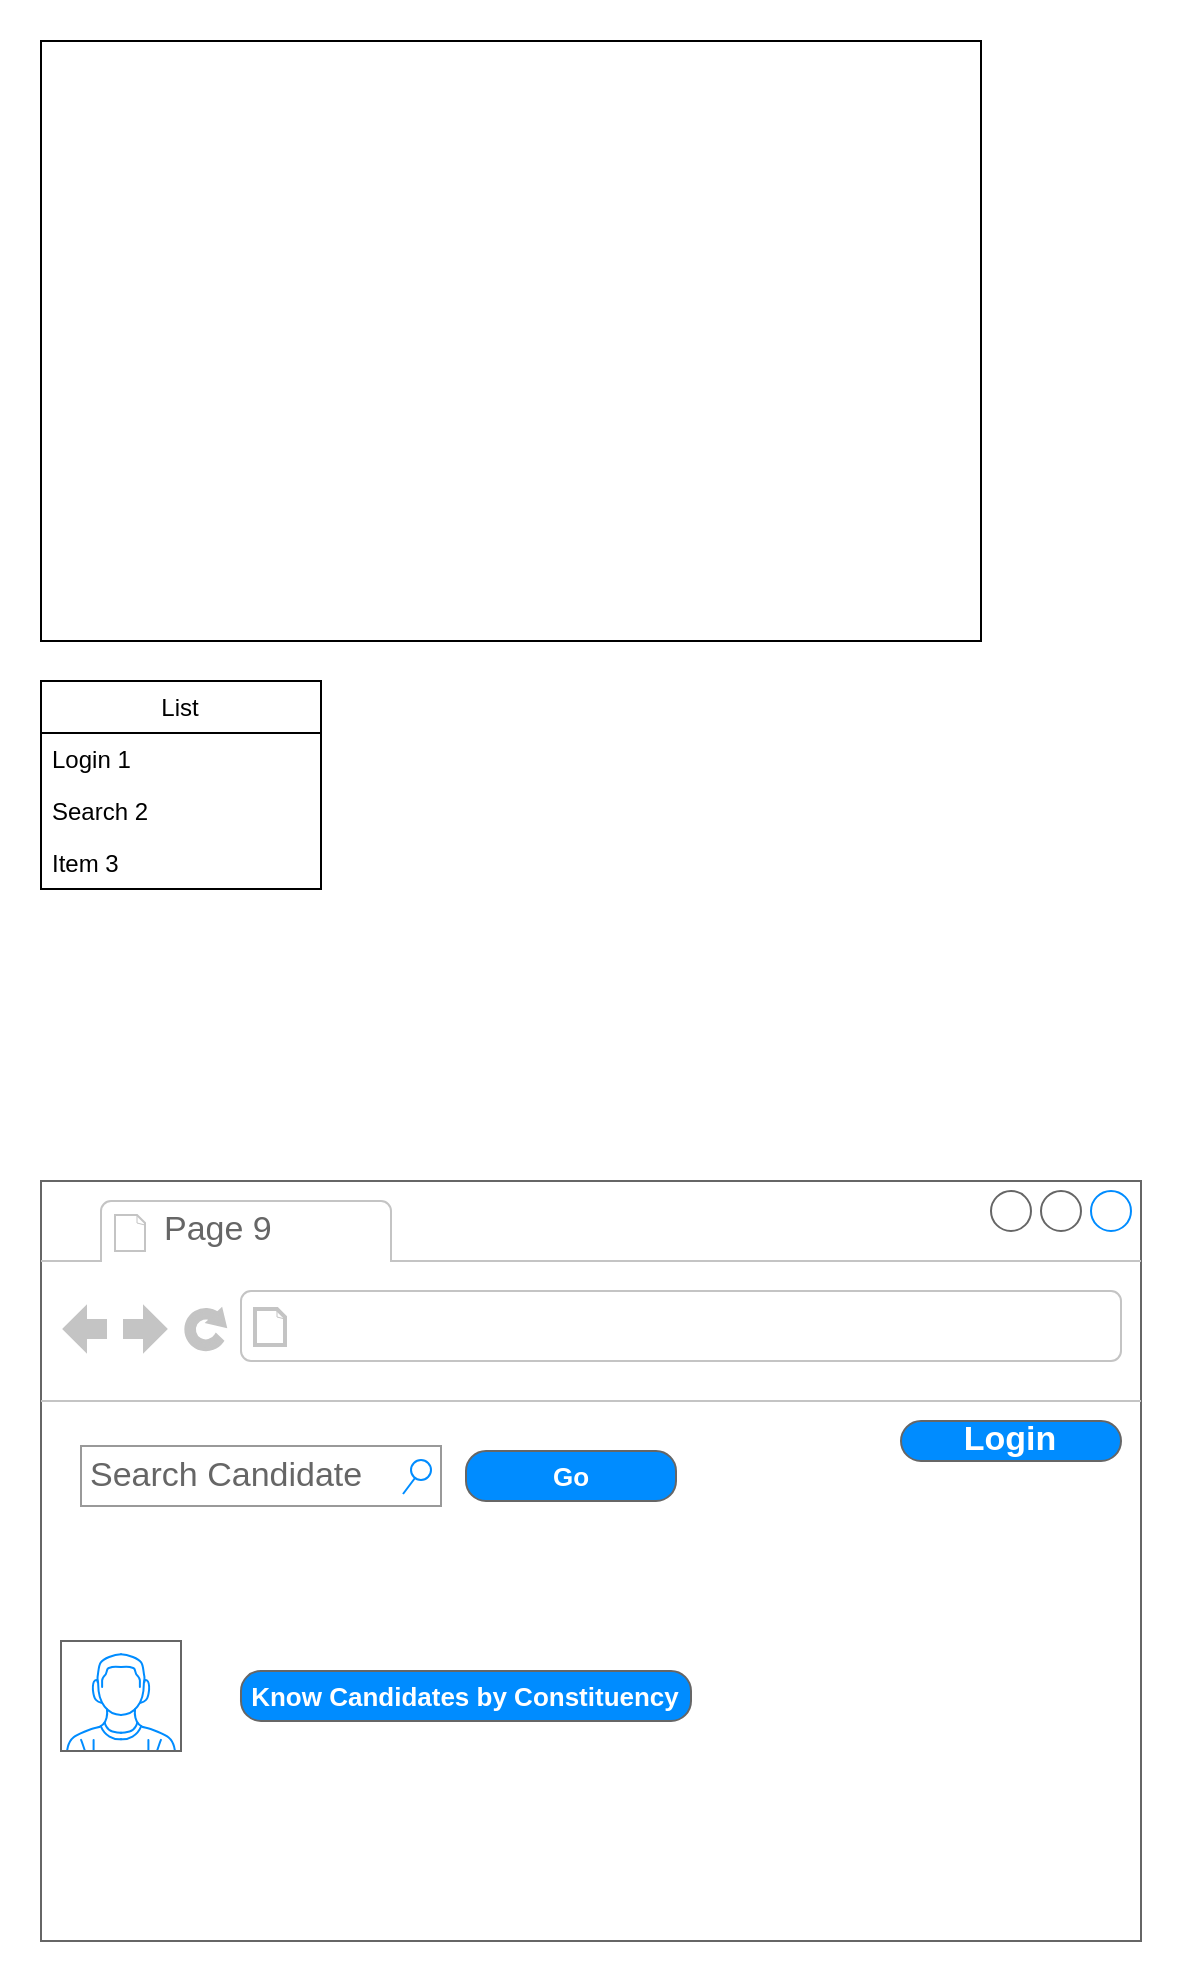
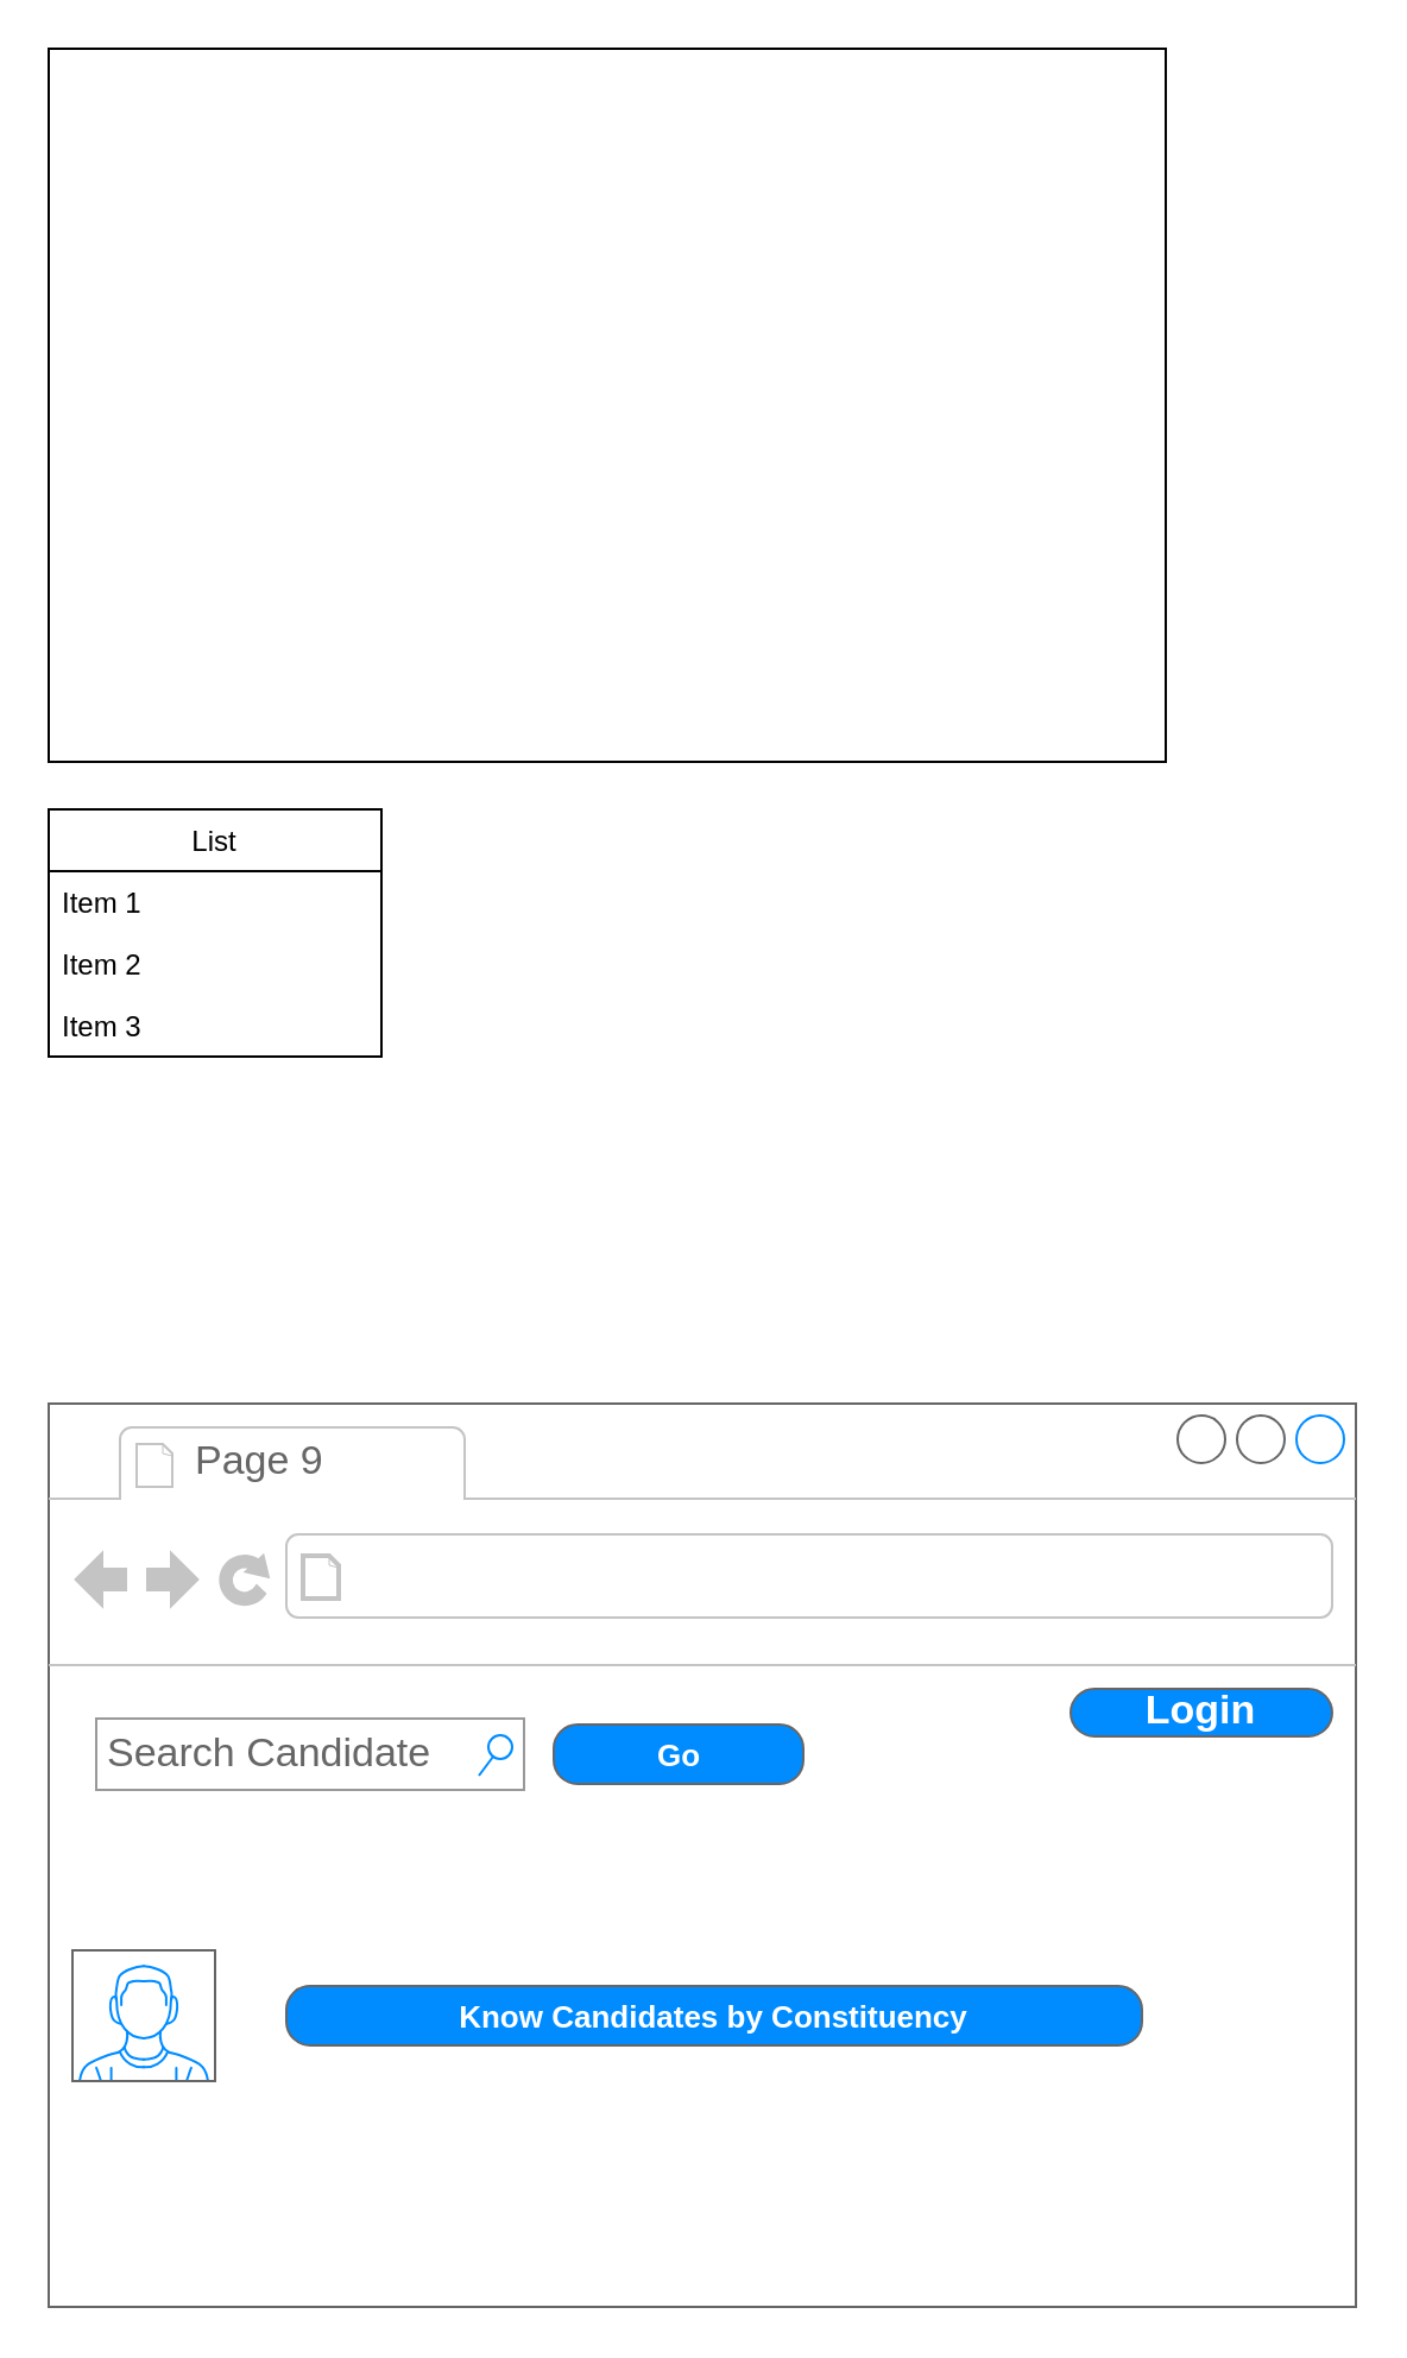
- <mxCell id="4" value="Login 1" style="text;strokeColor=none;fillColor=none;align=left;verticalAlign=top;spacingLeft=4;spacingRight=4;overflow=hidden;rotatable=0;points=[[0,0.5],[1,0.5]];portConstraint=eastwest;" vertex="1" parent="3"><mxGeometry y="26" width="140" height="26" as="geometry" /></mxCell>
+ <mxCell id="4" value="Item 1" style="text;strokeColor=none;fillColor=none;align=left;verticalAlign=top;spacingLeft=4;spacingRight=4;overflow=hidden;rotatable=0;points=[[0,0.5],[1,0.5]];portConstraint=eastwest;" vertex="1" parent="3"><mxGeometry y="26" width="140" height="26" as="geometry" /></mxCell>
- <mxCell id="5" value="Search 2" style="text;strokeColor=none;fillColor=none;align=left;verticalAlign=top;spacingLeft=4;spacingRight=4;overflow=hidden;rotatable=0;points=[[0,0.5],[1,0.5]];portConstraint=eastwest;" vertex="1" parent="3"><mxGeometry y="52" width="140" height="26" as="geometry" /></mxCell>
+ <mxCell id="5" value="Item 2" style="text;strokeColor=none;fillColor=none;align=left;verticalAlign=top;spacingLeft=4;spacingRight=4;overflow=hidden;rotatable=0;points=[[0,0.5],[1,0.5]];portConstraint=eastwest;" vertex="1" parent="3"><mxGeometry y="52" width="140" height="26" as="geometry" /></mxCell>
- <mxCell id="12" value="&lt;font style=&quot;font-size: 13px&quot;&gt;Know Candidates by Constituency&lt;/font&gt;" style="strokeWidth=1;shadow=0;dashed=0;align=center;html=1;shape=mxgraph.mockup.buttons.button;strokeColor=#666666;fontColor=#ffffff;mainText=;buttonStyle=round;fontSize=17;fontStyle=1;fillColor=#008cff;whiteSpace=wrap;" vertex="1" parent="7"><mxGeometry x="100" y="245" width="225" height="25" as="geometry" /></mxCell>
+ <mxCell id="12" value="&lt;font style=&quot;font-size: 13px&quot;&gt;Know Candidates by Constituency&lt;/font&gt;" style="strokeWidth=1;shadow=0;dashed=0;align=center;html=1;shape=mxgraph.mockup.buttons.button;strokeColor=#666666;fontColor=#ffffff;mainText=;buttonStyle=round;fontSize=17;fontStyle=1;fillColor=#008cff;whiteSpace=wrap;" vertex="1" parent="7"><mxGeometry x="100" y="245" width="360" height="25" as="geometry" /></mxCell>
